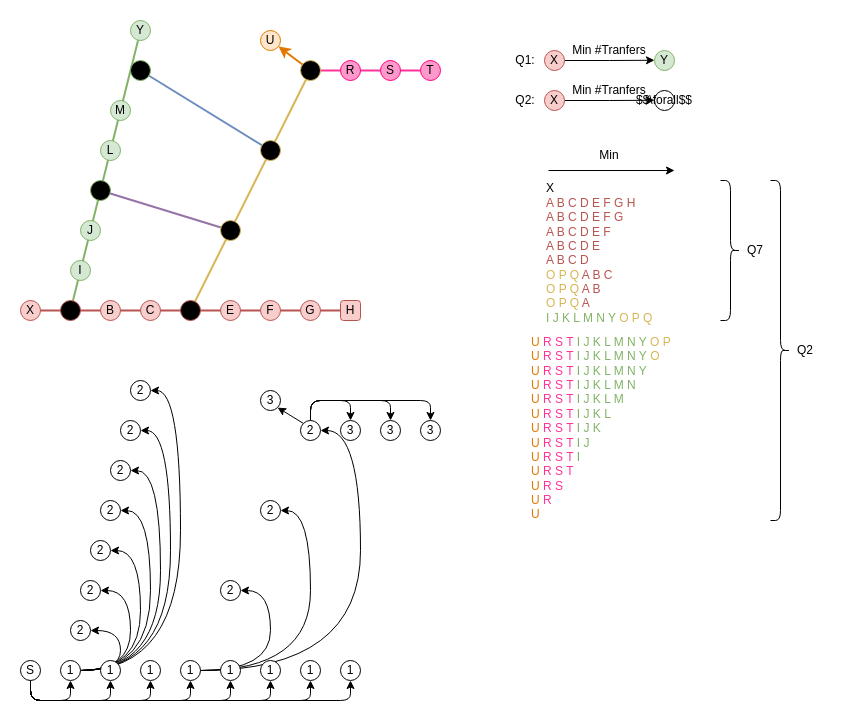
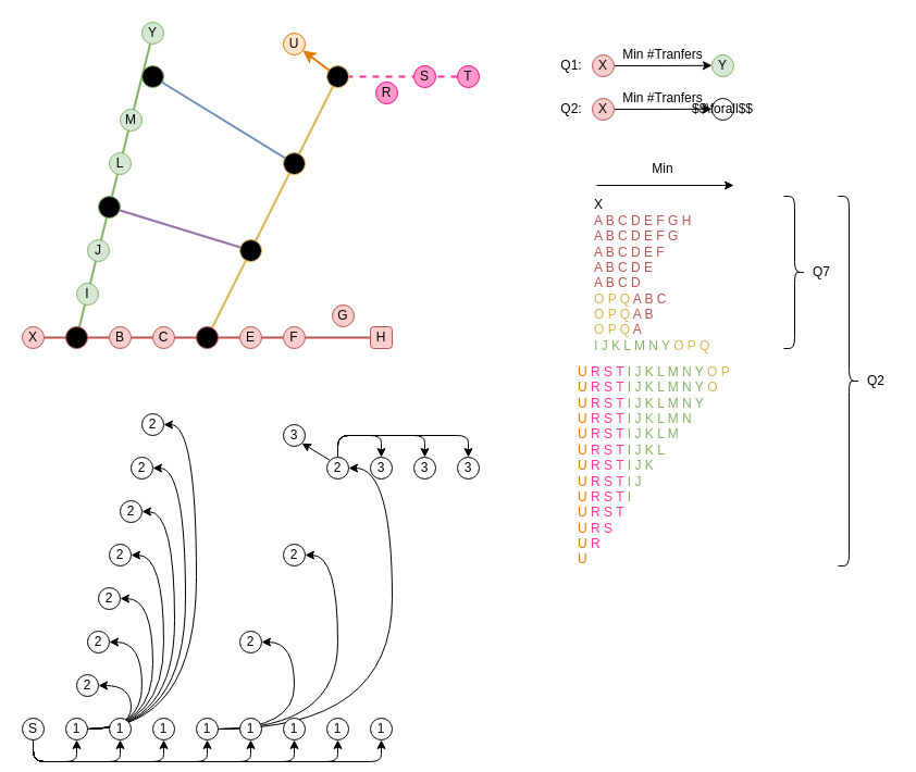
- <mxCell id="68" value="&lt;font style=&quot;color: rgb(0, 0, 0);&quot;&gt;R&lt;/font&gt;" style="ellipse;whiteSpace=wrap;html=1;fillColor=#FF99CC;fontColor=#ffffff;strokeColor=#FF0080;fillStyle=auto;" vertex="1" parent="1"><mxGeometry x="340" y="60" width="20" height="20" as="geometry" /></mxCell>
+ <mxCell id="68" value="&lt;font style=&quot;color: rgb(0, 0, 0);&quot;&gt;R&lt;/font&gt;" style="ellipse;whiteSpace=wrap;html=1;fillColor=#FF99CC;fontColor=#ffffff;strokeColor=#FF0080;fillStyle=auto;" vertex="1" parent="1"><mxGeometry x="345" y="75" width="20" height="20" as="geometry" /></mxCell>
- <mxCell id="2" value="" style="endArrow=none;html=1;rounded=0;fillColor=#d80073;strokeColor=#FF3399;strokeWidth=2;" edge="1" parent="1" source="69" target="25"><mxGeometry width="50" height="50" relative="1" as="geometry"><mxPoint x="200" y="320" as="sourcePoint" /><mxPoint x="316" y="89" as="targetPoint" /></mxGeometry></mxCell>
+ <mxCell id="2" value="" style="endArrow=none;html=1;rounded=0;fillColor=#d80073;strokeColor=#FF3399;strokeWidth=2;dashed=1;" edge="1" parent="1" source="69" target="25"><mxGeometry width="50" height="50" relative="1" as="geometry"><mxPoint x="200" y="320" as="sourcePoint" /><mxPoint x="316" y="89" as="targetPoint" /></mxGeometry></mxCell>
- <mxCell id="15" value="G" style="ellipse;whiteSpace=wrap;html=1;fillColor=#f8cecc;strokeColor=#b85450;" vertex="1" parent="1"><mxGeometry x="300" y="300" width="20" height="20" as="geometry" /></mxCell>
+ <mxCell id="15" value="G" style="ellipse;whiteSpace=wrap;html=1;fillColor=#f8cecc;strokeColor=#b85450;" vertex="1" parent="1"><mxGeometry x="305" y="280" width="20" height="20" as="geometry" /></mxCell>
